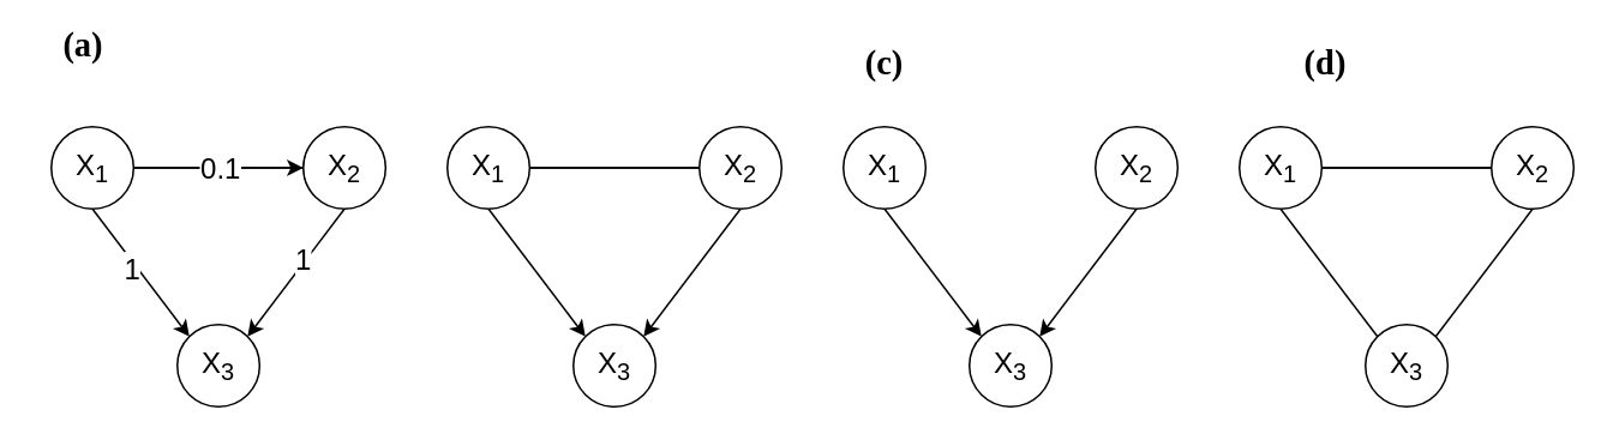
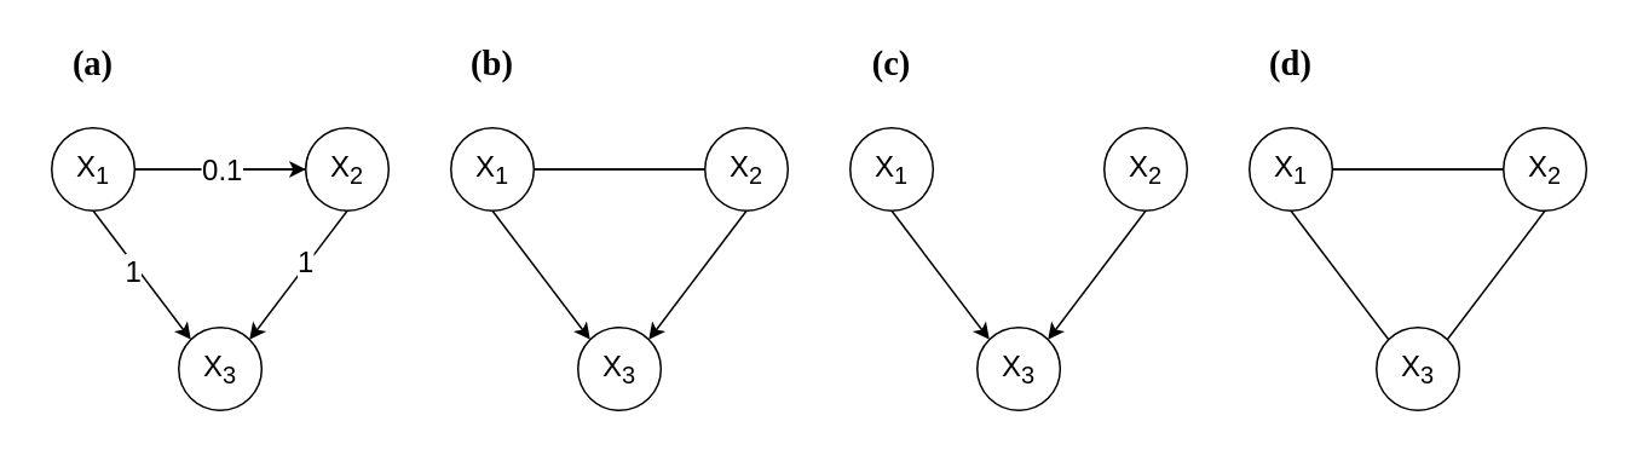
- <mxCell id="31" value="&lt;b&gt;&lt;font face=&quot;Times New Roman&quot; style=&quot;font-size: 19px;&quot;&gt;(a)&lt;/font&gt;&lt;/b&gt;" style="text;html=1;strokeColor=none;fillColor=none;align=center;verticalAlign=middle;whiteSpace=wrap;rounded=0;fontSize=17;" vertex="1" parent="1"><mxGeometry x="15.86" y="10" width="60" height="30" as="geometry" /></mxCell>
+ <mxCell id="31" value="&lt;b&gt;&lt;font face=&quot;Times New Roman&quot; style=&quot;font-size: 19px;&quot;&gt;(a)&lt;/font&gt;&lt;/b&gt;" style="text;html=1;strokeColor=none;fillColor=none;align=center;verticalAlign=middle;whiteSpace=wrap;rounded=0;fontSize=17;" vertex="1" parent="1"><mxGeometry x="20.86" y="20" width="60" height="30" as="geometry" /></mxCell>
+ <mxCell id="32" value="&lt;b&gt;&lt;font face=&quot;Times New Roman&quot; style=&quot;font-size: 19px;&quot;&gt;(b)&lt;/font&gt;&lt;/b&gt;" style="text;html=1;strokeColor=none;fillColor=none;align=center;verticalAlign=middle;whiteSpace=wrap;rounded=0;fontSize=17;" vertex="1" parent="1"><mxGeometry x="240.86" y="20" width="60" height="30" as="geometry" /></mxCell>
- <mxCell id="34" value="&lt;b&gt;&lt;font face=&quot;Times New Roman&quot; style=&quot;font-size: 19px;&quot;&gt;(d)&lt;/font&gt;&lt;/b&gt;" style="text;html=1;strokeColor=none;fillColor=none;align=center;verticalAlign=middle;whiteSpace=wrap;rounded=0;fontSize=17;" vertex="1" parent="1"><mxGeometry x="705.86" y="20" width="60" height="30" as="geometry" /></mxCell>
+ <mxCell id="34" value="&lt;b&gt;&lt;font face=&quot;Times New Roman&quot; style=&quot;font-size: 19px;&quot;&gt;(d)&lt;/font&gt;&lt;/b&gt;" style="text;html=1;strokeColor=none;fillColor=none;align=center;verticalAlign=middle;whiteSpace=wrap;rounded=0;fontSize=17;" vertex="1" parent="1"><mxGeometry x="680.86" y="20" width="60" height="30" as="geometry" /></mxCell>
